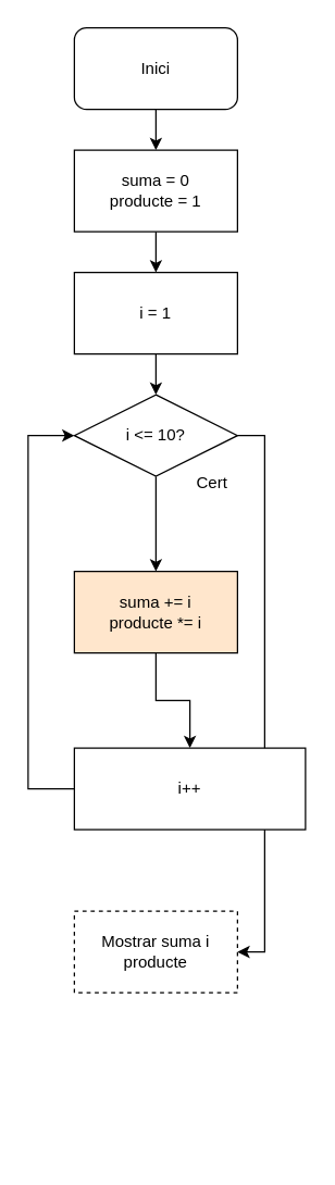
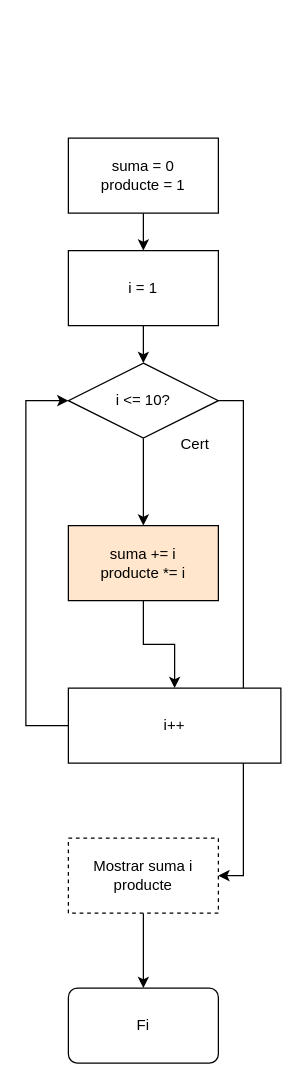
- <mxCell id="3" value="&lt;div&gt;Inici&lt;/div&gt;" style="rounded=1;whiteSpace=wrap;html=1;" parent="1" vertex="1"><mxGeometry x="54" width="120" height="60" as="geometry" y="20" /></mxCell>
- <mxCell id="2" style="edgeStyle=orthogonalEdgeStyle;rounded=0;orthogonalLoop=1;jettySize=auto;html=1;entryX=0.5;entryY=0;entryDx=0;entryDy=0;" parent="1" source="3" target="12" edge="1"><mxGeometry relative="1" as="geometry"><mxPoint x="114" y="110" as="targetPoint" /></mxGeometry></mxCell>
+ <mxCell id="16" style="edgeStyle=orthogonalEdgeStyle;rounded=0;orthogonalLoop=1;jettySize=auto;html=1;exitX=0.5;exitY=1;exitDx=0;exitDy=0;entryX=0.5;entryY=0;entryDx=0;entryDy=0;" parent="1" source="17" target="4" edge="1"><mxGeometry relative="1" as="geometry" /></mxCell>
+ <mxCell id="4" value="Fi" style="whiteSpace=wrap;html=1;rounded=1;arcSize=12;" parent="1" vertex="1"><mxGeometry x="54" y="790" width="120" height="60" as="geometry" /></mxCell>
